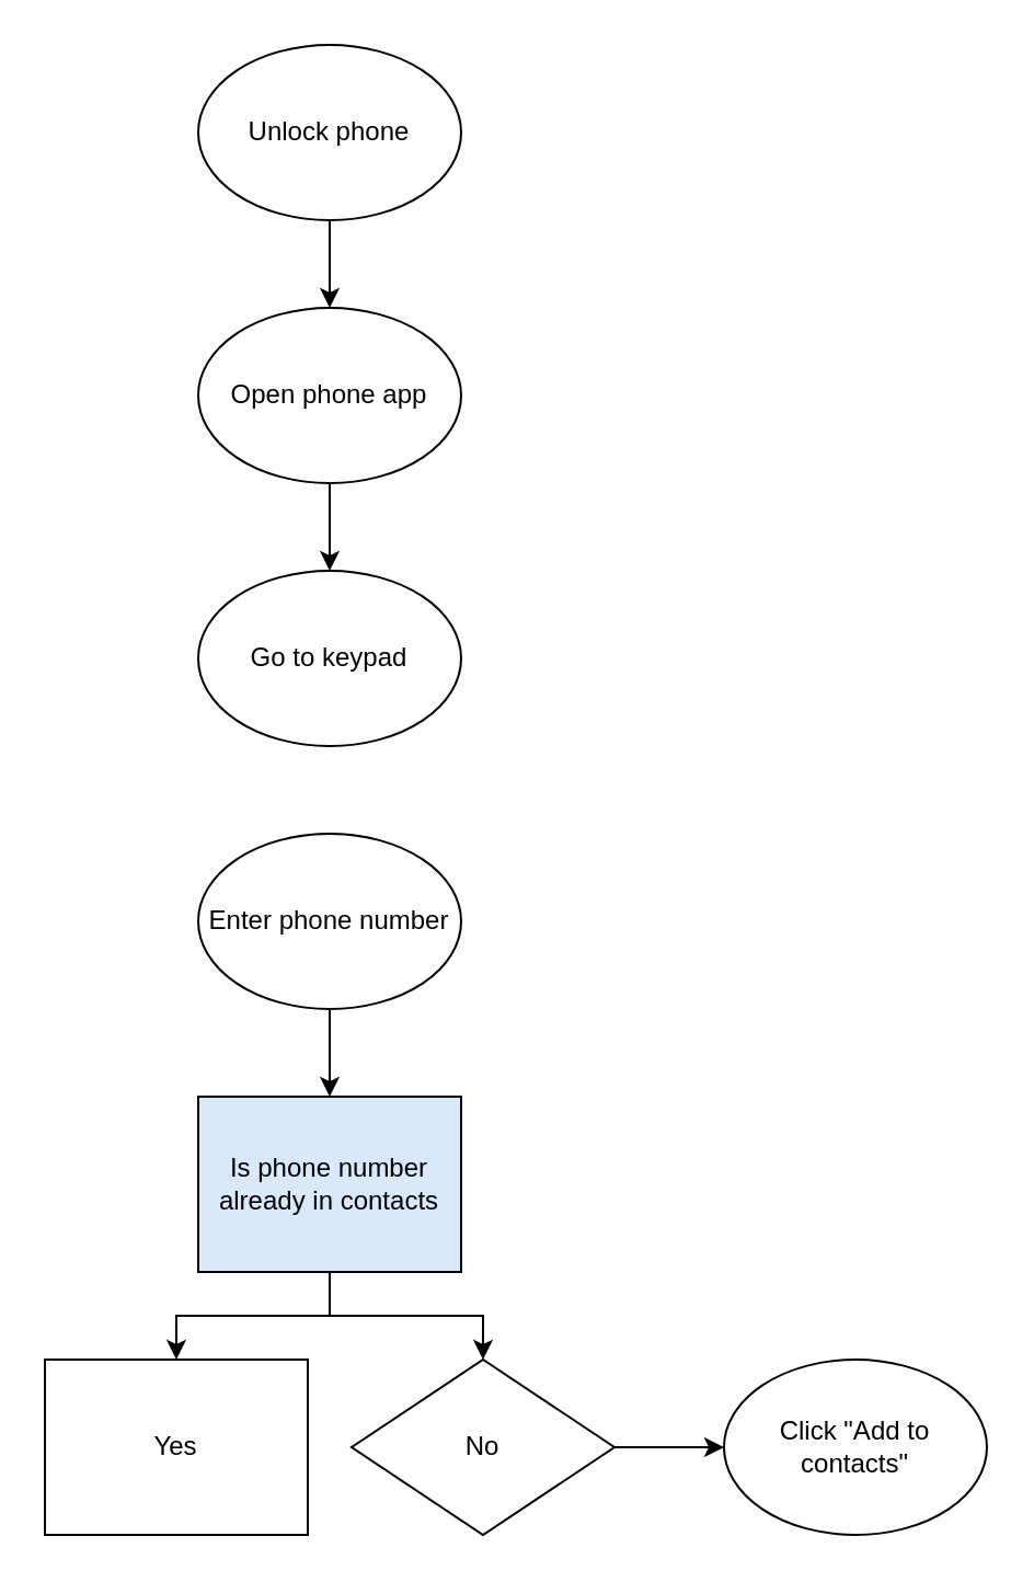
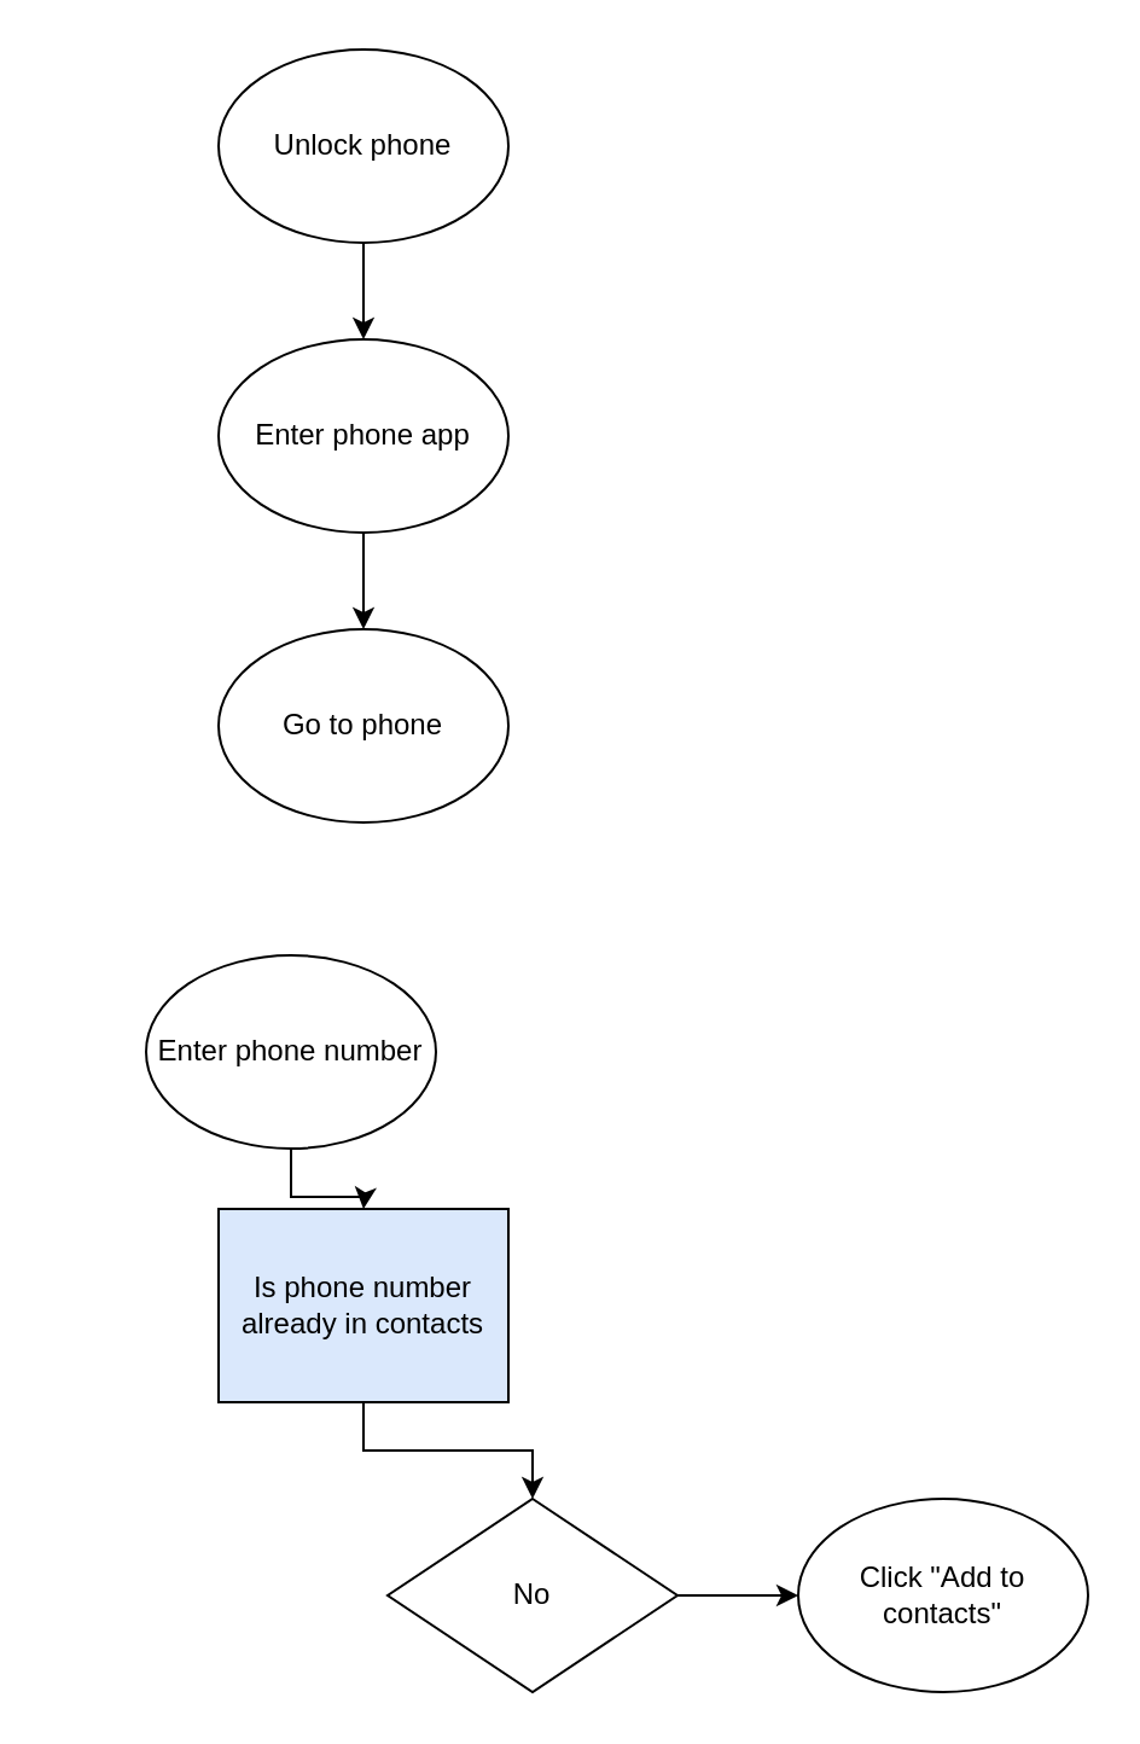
- <mxCell id="5" value="Open phone app" style="ellipse;whiteSpace=wrap;html=1;" vertex="1" parent="1"><mxGeometry x="90" y="140" width="120" height="80" as="geometry" /></mxCell>
+ <mxCell id="5" value="Enter phone app" style="ellipse;whiteSpace=wrap;html=1;" vertex="1" parent="1"><mxGeometry x="90" y="140" width="120" height="80" as="geometry" /></mxCell>
- <mxCell id="6" value="Go to keypad" style="ellipse;whiteSpace=wrap;html=1;" vertex="1" parent="1"><mxGeometry x="90" y="260" width="120" height="80" as="geometry" /></mxCell>
+ <mxCell id="6" value="Go to phone" style="ellipse;whiteSpace=wrap;html=1;" vertex="1" parent="1"><mxGeometry x="90" y="260" width="120" height="80" as="geometry" /></mxCell>
- <mxCell id="8" value="Enter phone number" style="ellipse;whiteSpace=wrap;html=1;" vertex="1" parent="1"><mxGeometry x="90" y="380" width="120" height="80" as="geometry" /></mxCell>
+ <mxCell id="8" value="Enter phone number" style="ellipse;whiteSpace=wrap;html=1;" vertex="1" parent="1"><mxGeometry x="60" y="395" width="120" height="80" as="geometry" /></mxCell>
- <mxCell id="9" value="" style="edgeStyle=orthogonalEdgeStyle;rounded=0;orthogonalLoop=1;jettySize=auto;html=1;" edge="1" parent="1" source="11" target="12"><mxGeometry relative="1" as="geometry" /></mxCell>
- <mxCell id="12" value="Yes" style="whiteSpace=wrap;html=1;rounded=0;" vertex="1" parent="1"><mxGeometry x="20" y="620" width="120" height="80" as="geometry" /></mxCell>
